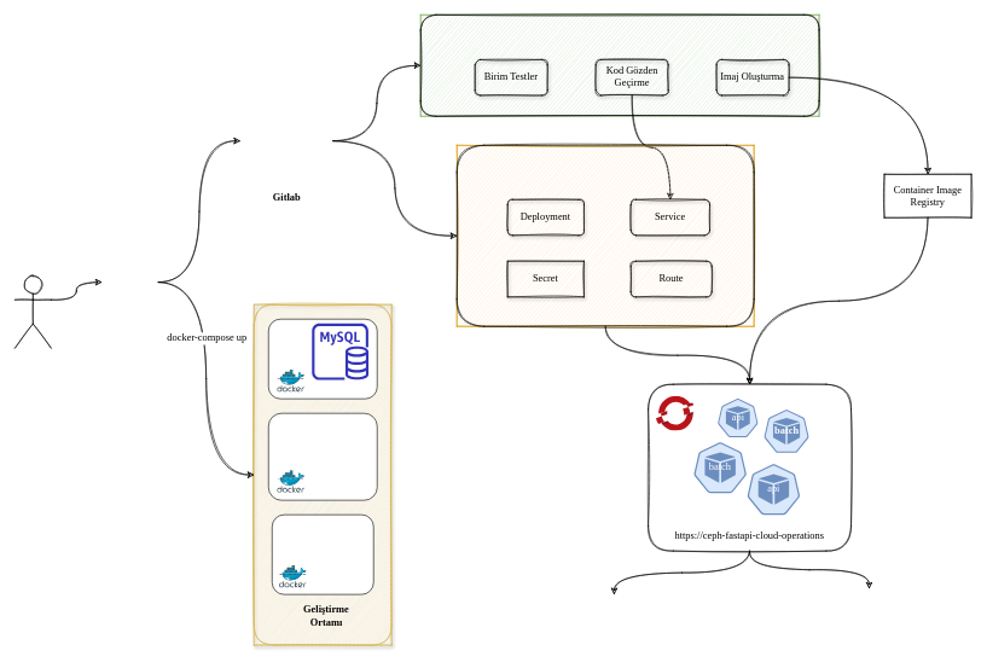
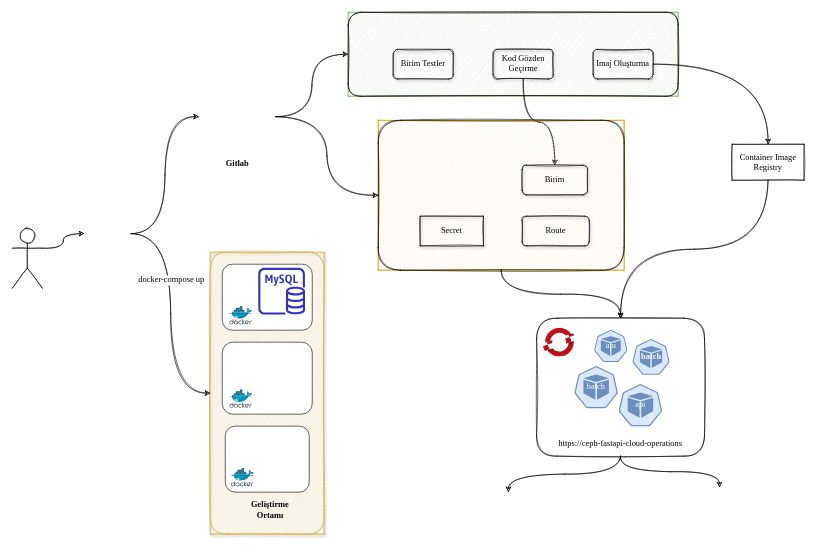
- <mxCell id="35" value="Deployment" style="rounded=1;whiteSpace=wrap;html=1;shadow=1;sketch=1;fillColor=none;fontFamily=Comic Sans MS;fontSize=14;" vertex="1" parent="33"><mxGeometry x="69.998" y="75" width="105.491" height="49.41" as="geometry" /></mxCell>
- <mxCell id="36" value="Service" style="whiteSpace=wrap;html=1;rounded=1;shadow=1;fontFamily=Comic Sans MS;fontSize=14;fillColor=none;sketch=1;" vertex="1" parent="33"><mxGeometry x="240.005" y="75" width="109.041" height="49.41" as="geometry" /></mxCell>
+ <mxCell id="36" value="Birim" style="whiteSpace=wrap;html=1;rounded=1;shadow=1;fontFamily=Comic Sans MS;fontSize=14;fillColor=none;sketch=1;" vertex="1" parent="33"><mxGeometry x="240.005" y="75" width="109.041" height="49.41" as="geometry" /></mxCell>
